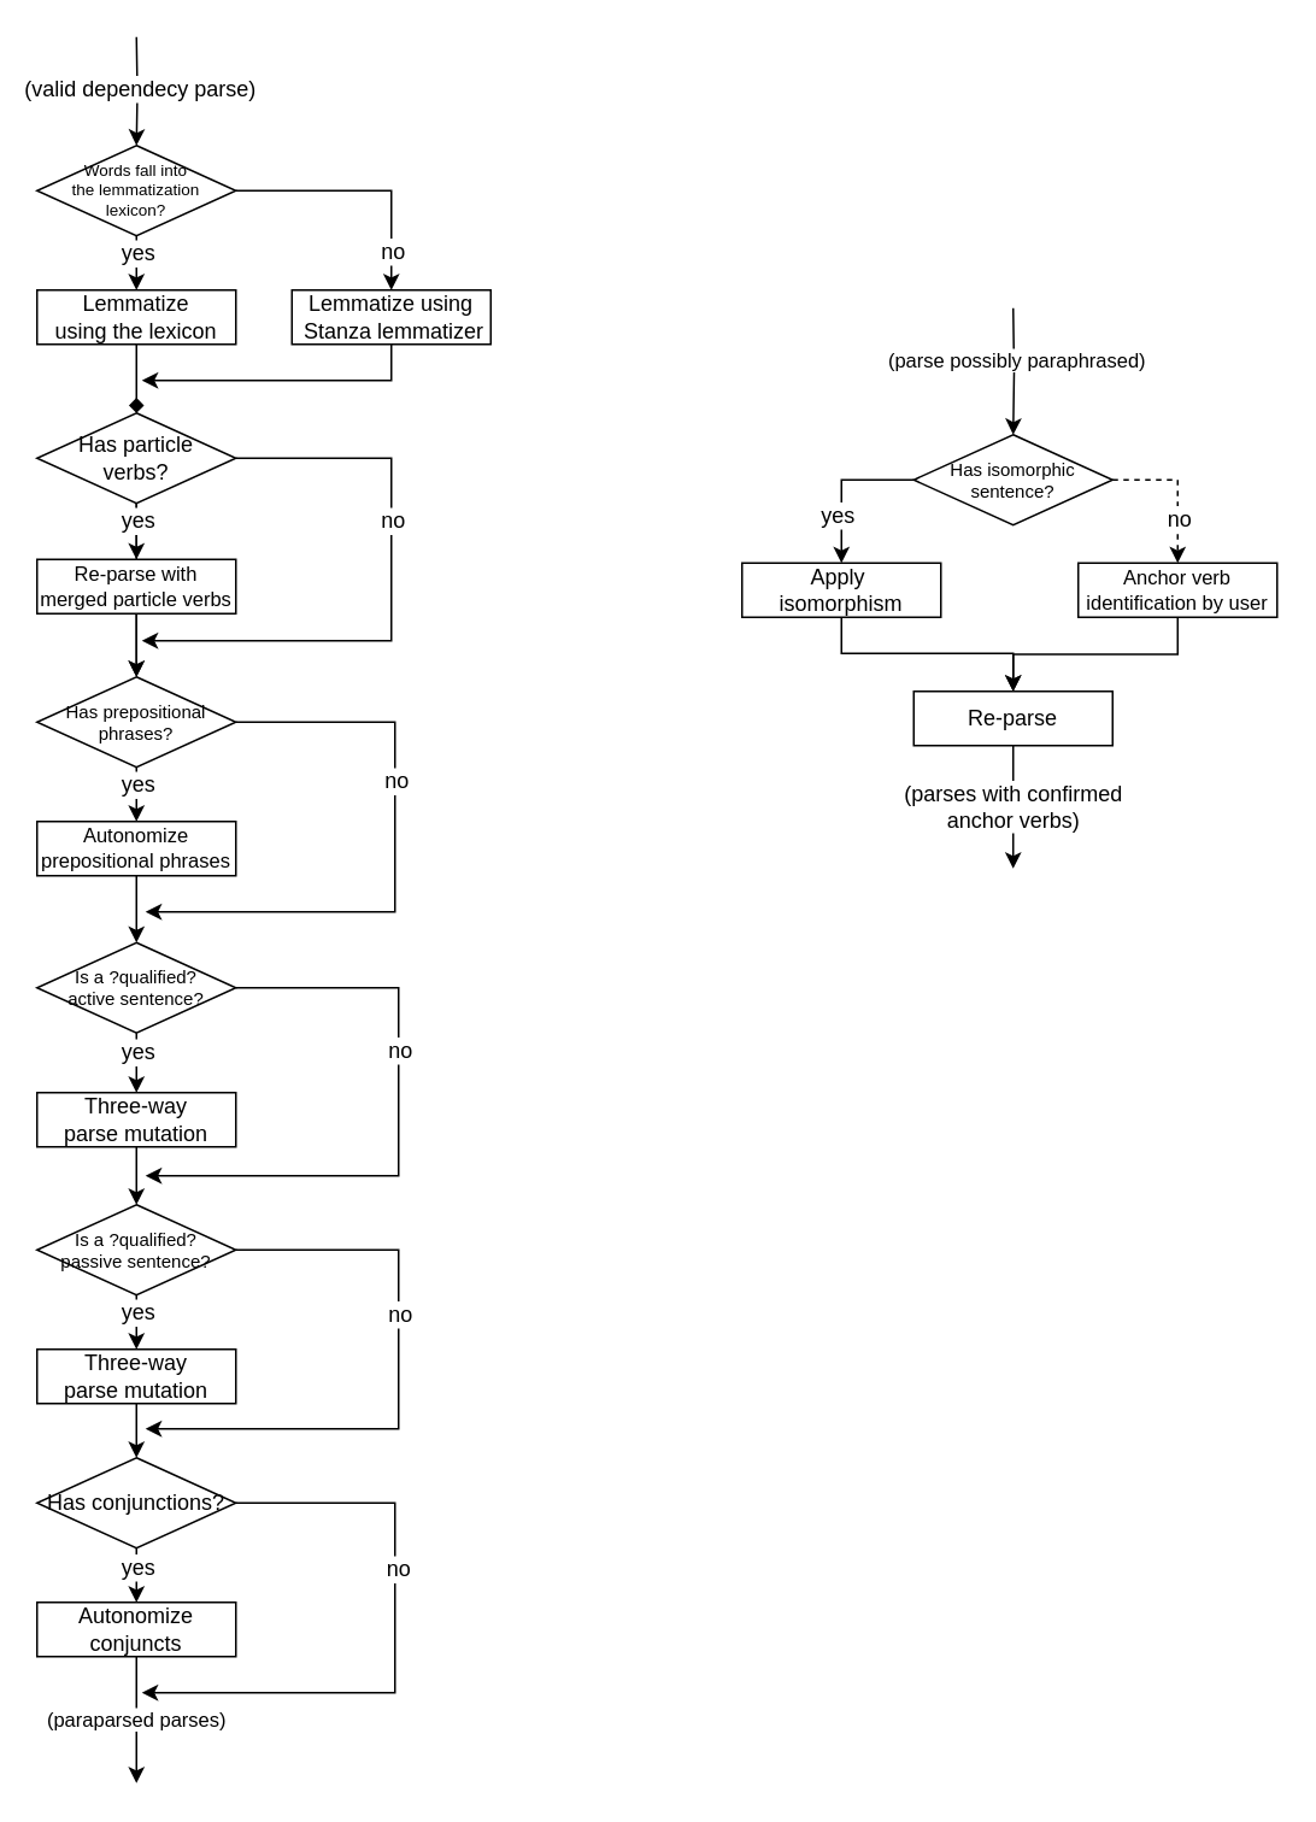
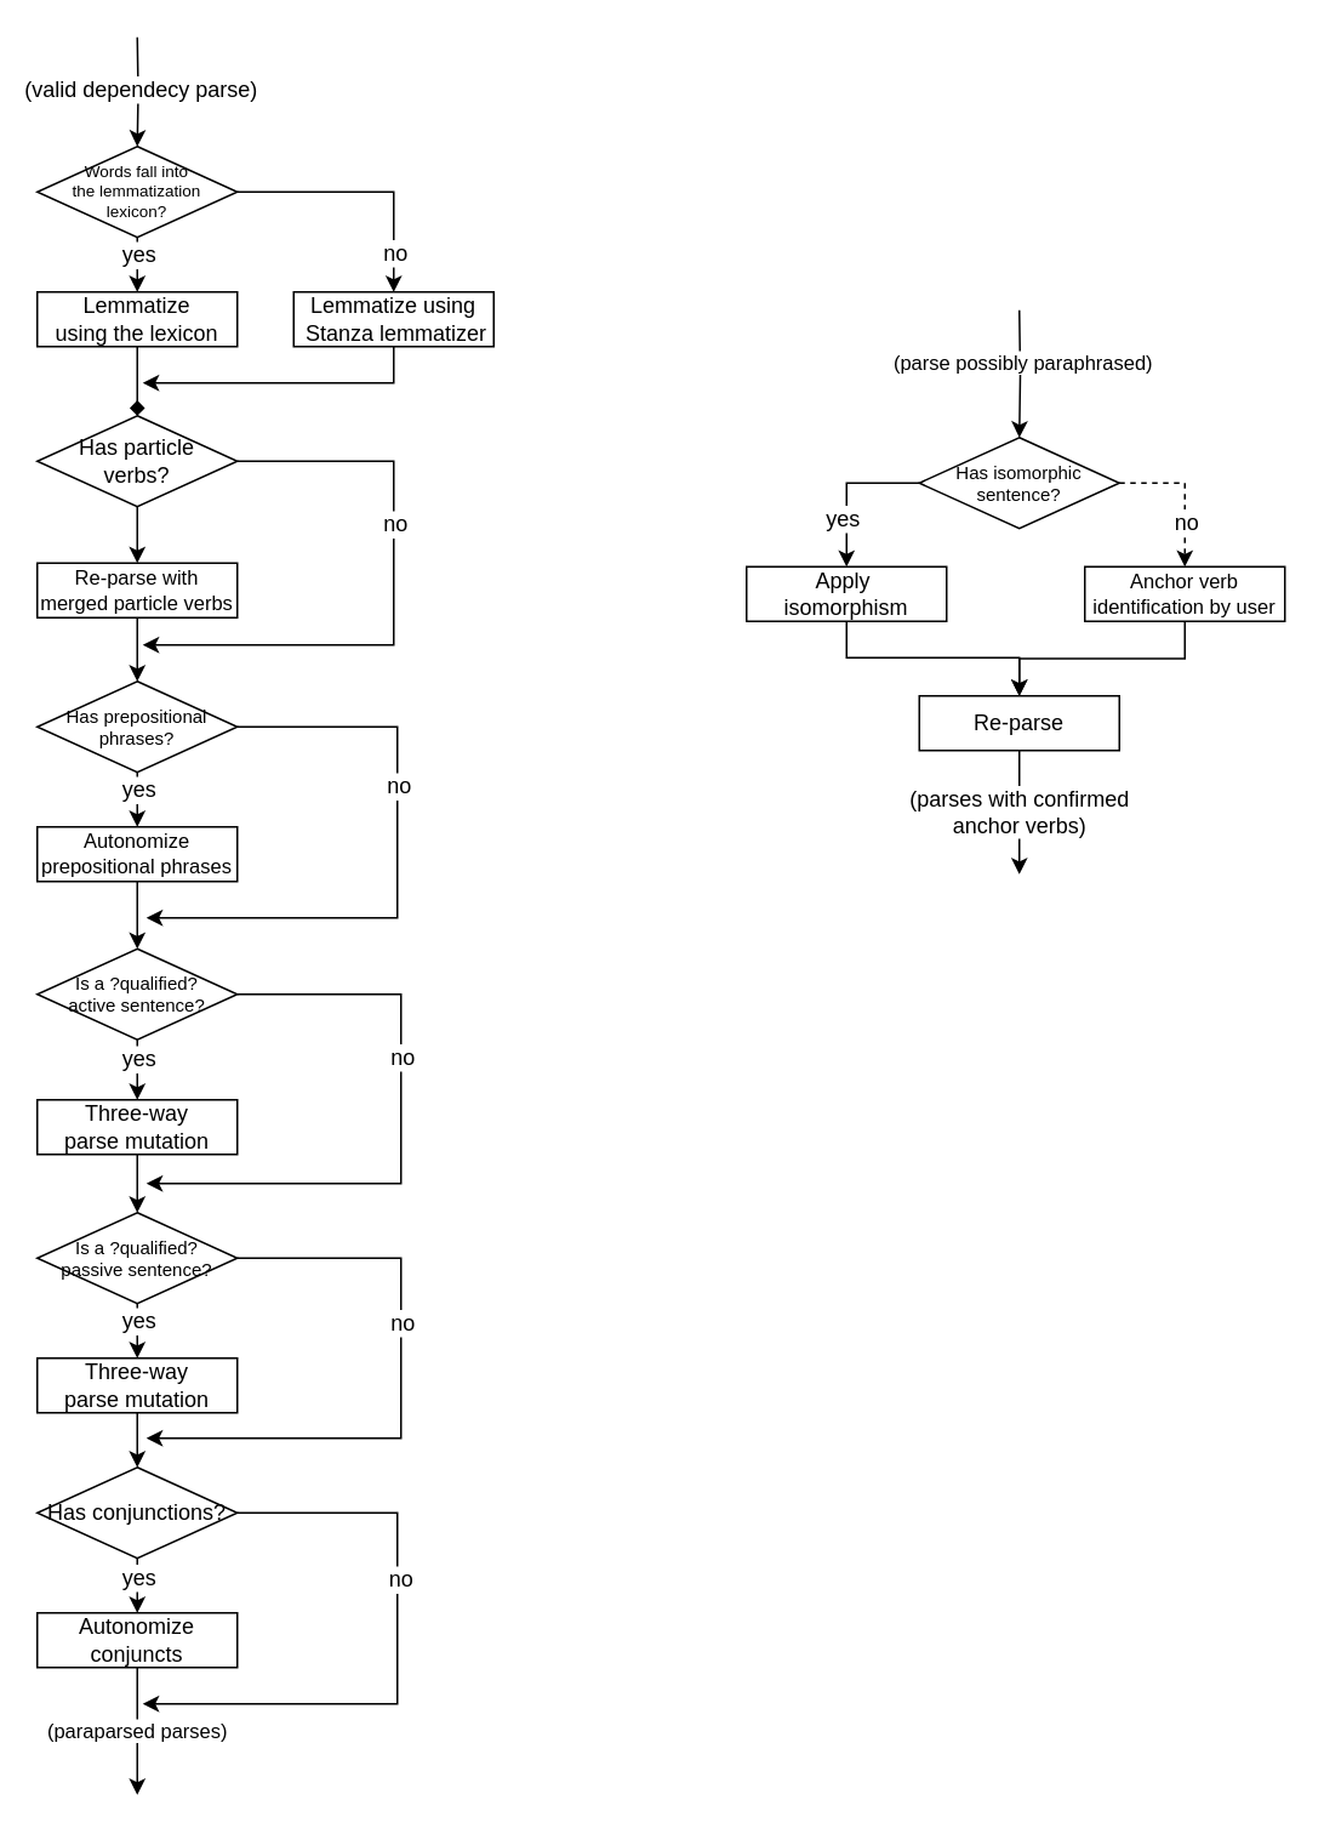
- <mxCell id="7" value="" style="edgeStyle=orthogonalEdgeStyle;rounded=0;orthogonalLoop=1;jettySize=auto;html=1;fontSize=12;" edge="1" parent="1" source="9" target="18"><mxGeometry relative="1" as="geometry" /></mxCell>
- <mxCell id="8" value="yes" style="edgeLabel;html=1;align=center;verticalAlign=middle;resizable=0;points=[];fontSize=12;" vertex="1" connectable="0" parent="7"><mxGeometry x="-0.785" y="1" relative="1" as="geometry"><mxPoint x="-1" y="-1" as="offset" /></mxGeometry></mxCell>
